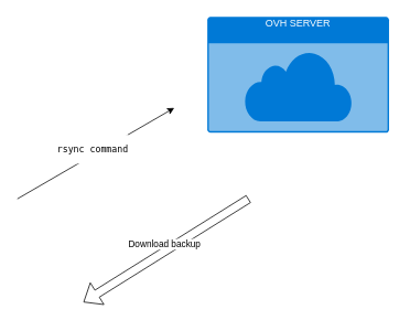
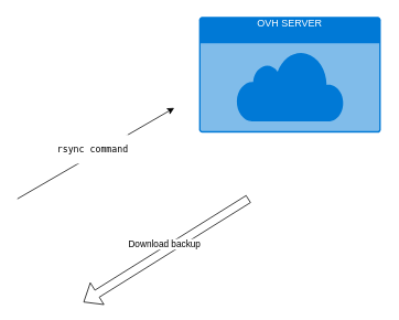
- <mxCell id="2" value="OVH SERVER" style="html=1;whiteSpace=wrap;strokeColor=none;fillColor=#0079D6;labelPosition=center;verticalLabelPosition=middle;verticalAlign=top;align=center;fontSize=12;outlineConnect=0;spacingTop=-6;fontColor=#FFFFFF;sketch=0;shape=mxgraph.sitemap.cloud;" vertex="1" parent="1"><mxGeometry x="250" y="20" width="220" height="140" as="geometry" /></mxCell>
+ <mxCell id="2" value="OVH SERVER" style="html=1;whiteSpace=wrap;strokeColor=none;fillColor=#0079D6;labelPosition=center;verticalLabelPosition=middle;verticalAlign=top;align=center;fontSize=12;outlineConnect=0;spacingTop=-6;fontColor=#FFFFFF;sketch=0;shape=mxgraph.sitemap.cloud;" vertex="1" parent="1"><mxGeometry x="240" y="20" width="220" height="140" as="geometry" /></mxCell>
